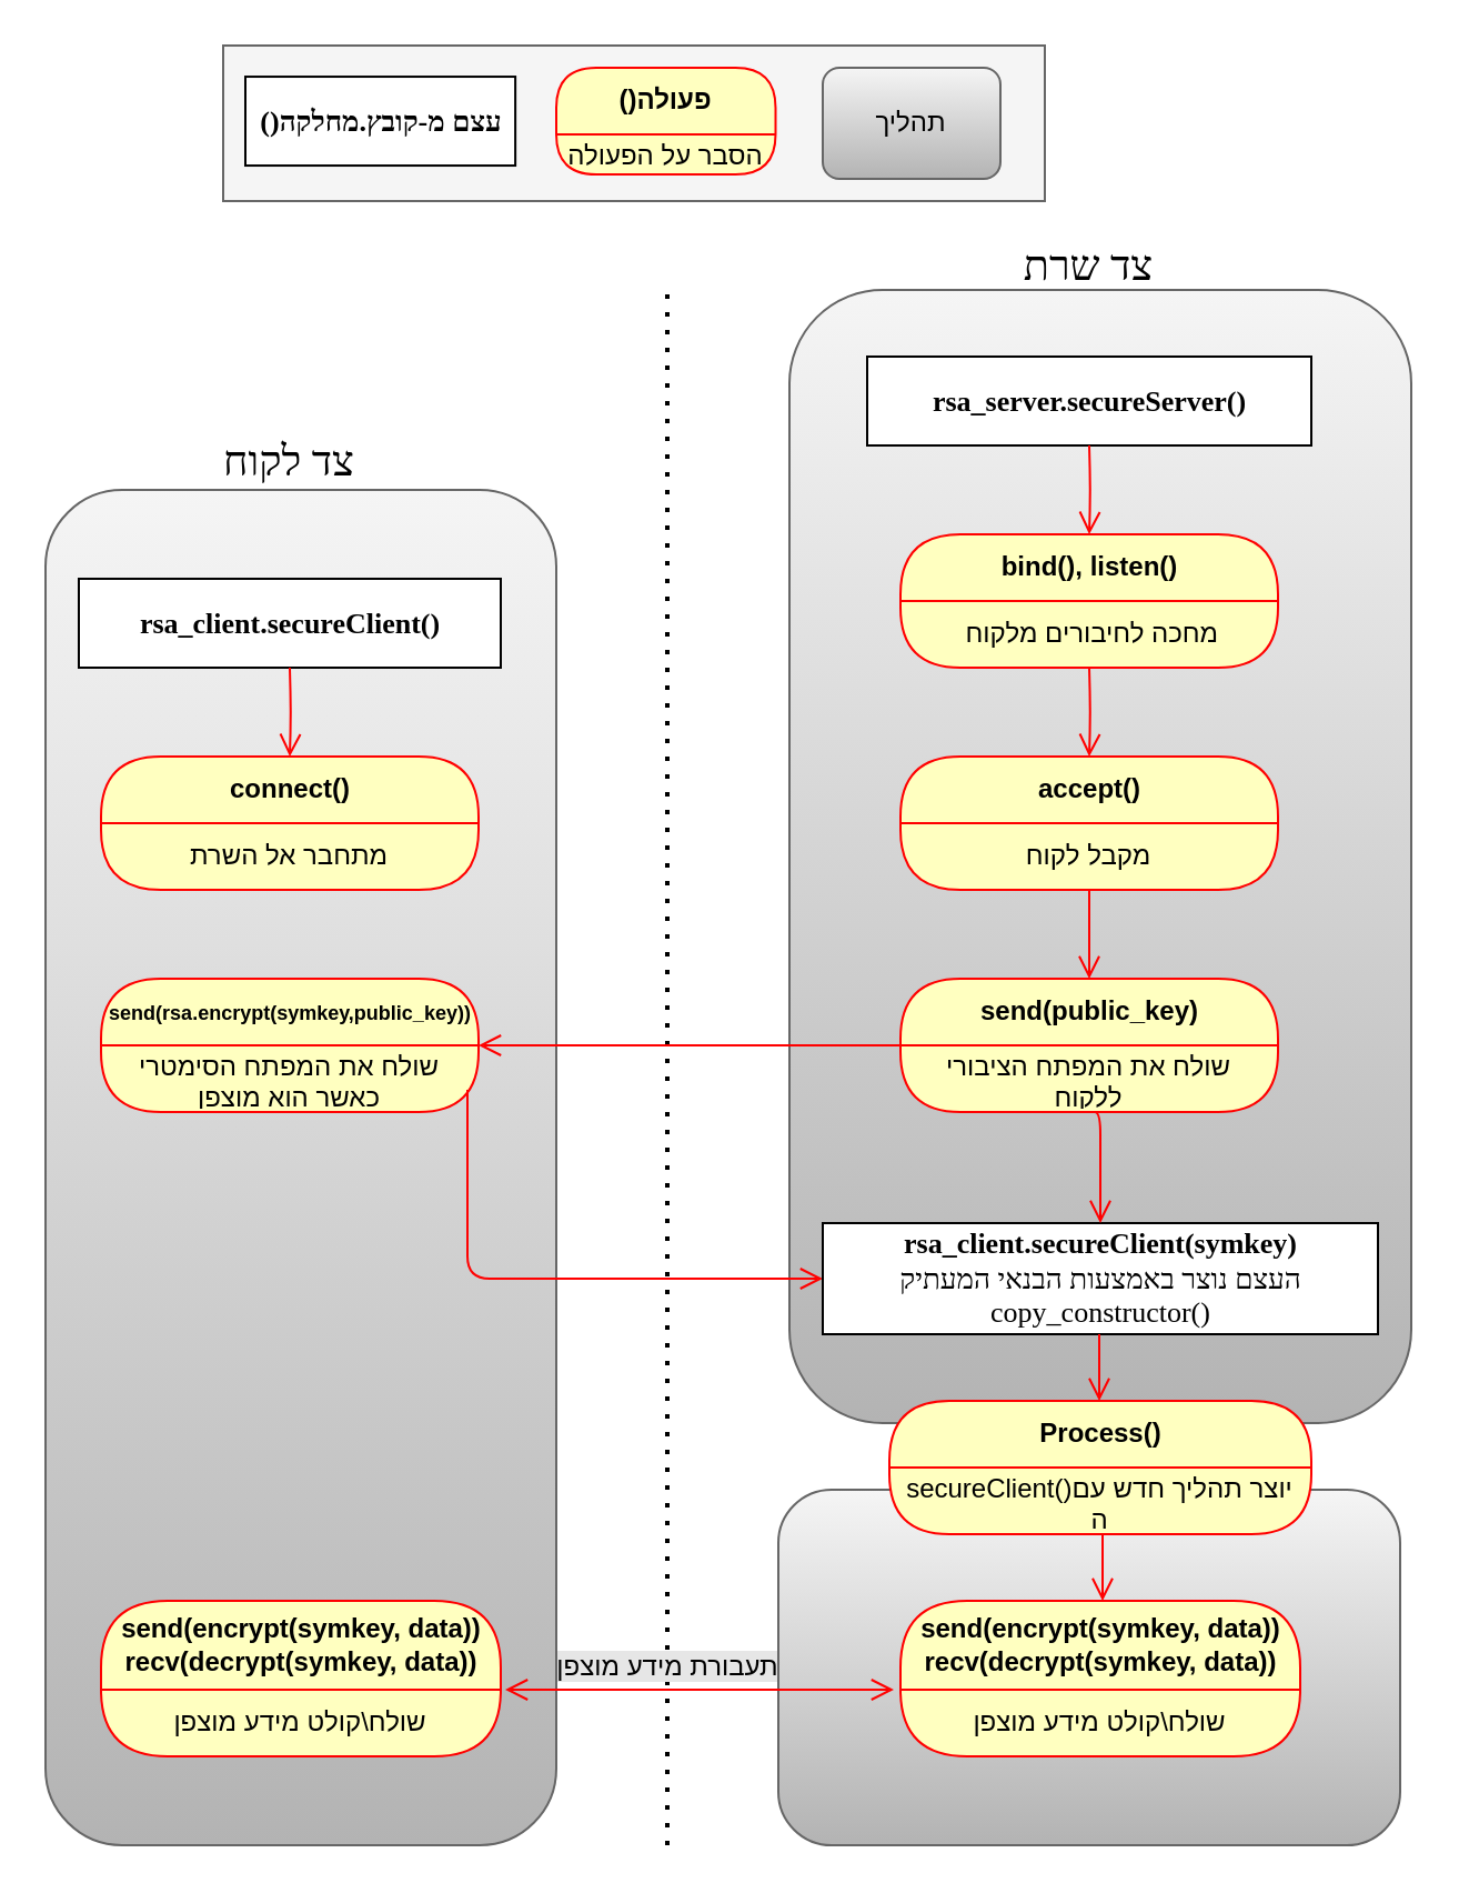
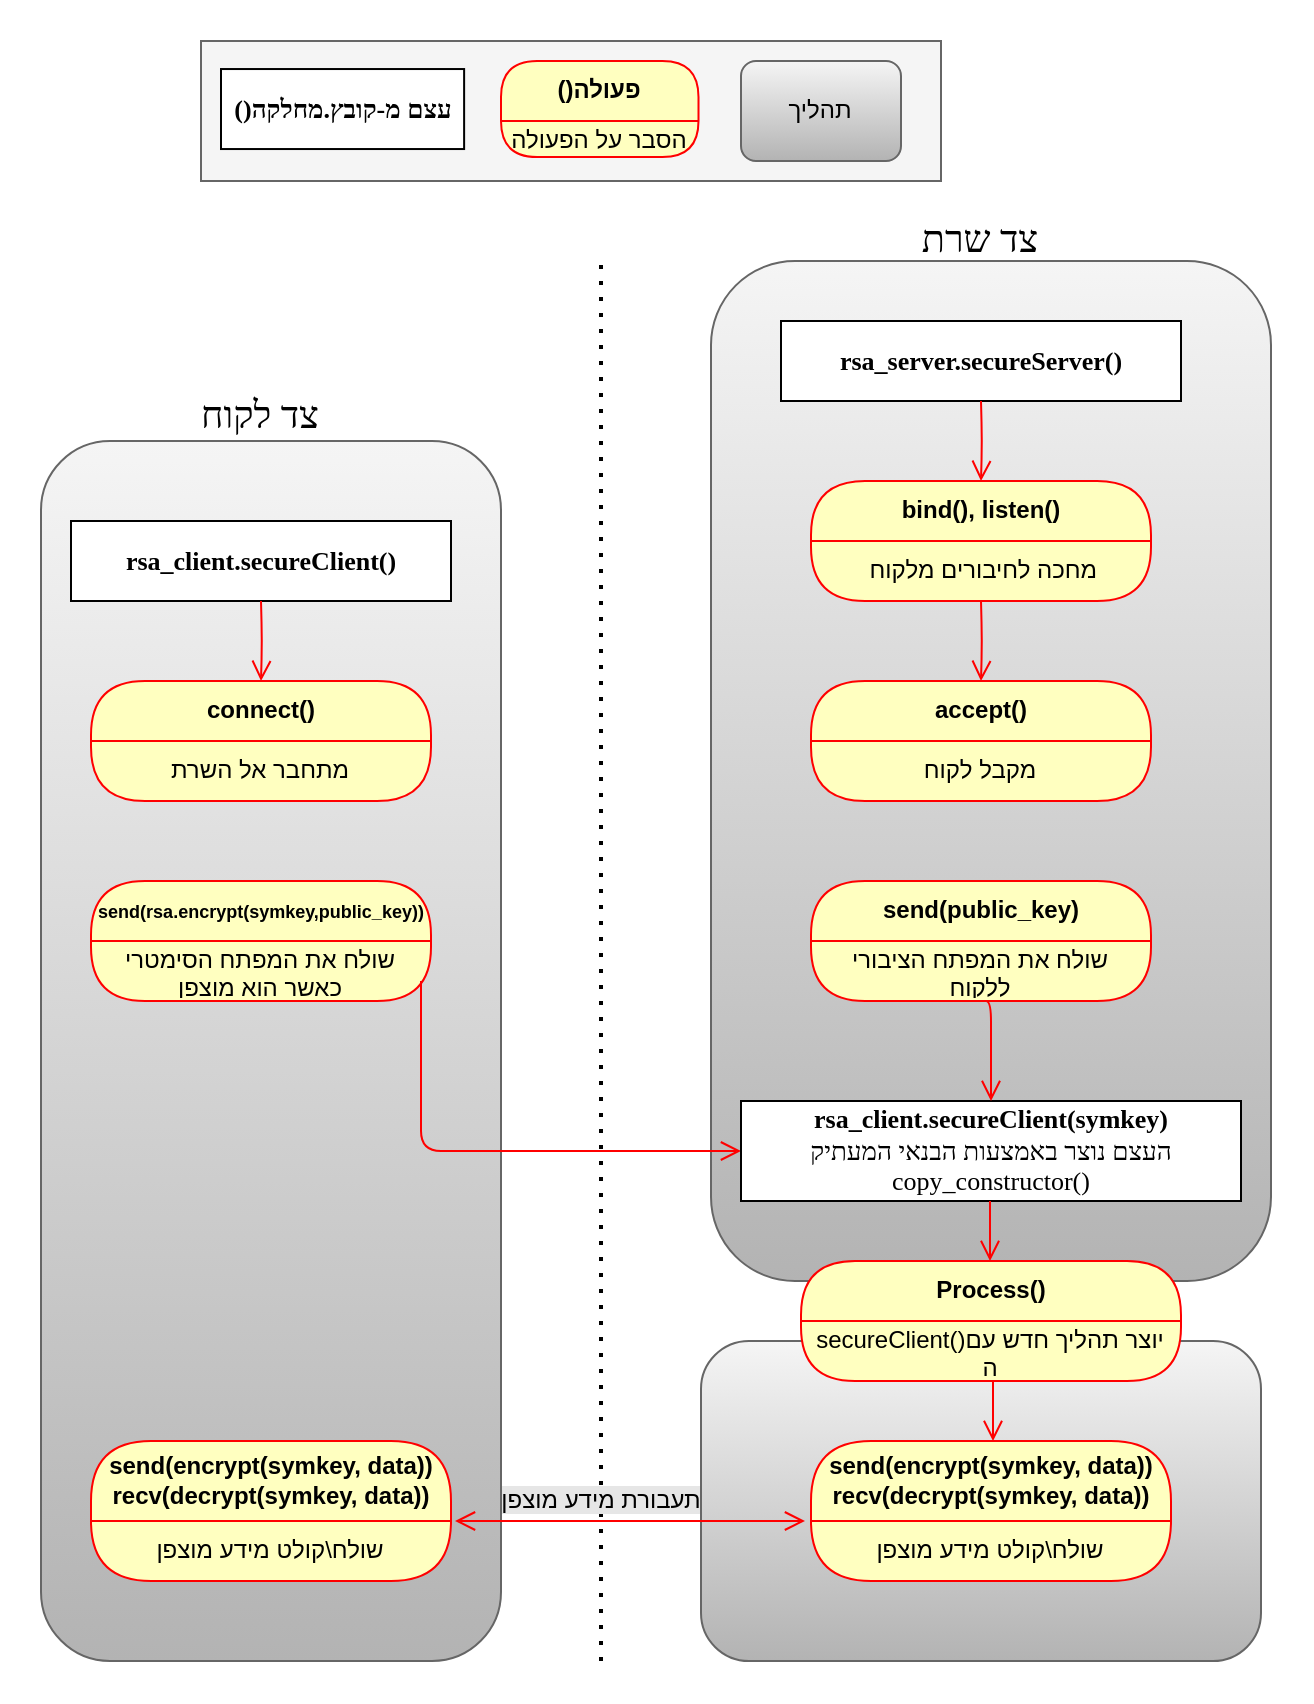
- <mxCell id="30" value="" style="edgeStyle=orthogonalEdgeStyle;html=1;verticalAlign=bottom;endArrow=open;endSize=8;strokeColor=#ff0000;exitX=0.5;exitY=1;exitDx=0;exitDy=0;entryX=0.5;entryY=0;entryDx=0;entryDy=0;" parent="1" source="14" target="27" edge="1"><mxGeometry relative="1" as="geometry"><mxPoint x="500" y="415" as="sourcePoint" /><mxPoint x="500" y="455" as="targetPoint" /></mxGeometry></mxCell>
- <mxCell id="31" value="" style="edgeStyle=orthogonalEdgeStyle;html=1;verticalAlign=bottom;endArrow=open;endSize=8;strokeColor=#ff0000;exitX=0;exitY=0.5;exitDx=0;exitDy=0;entryX=1;entryY=0;entryDx=0;entryDy=0;" parent="1" source="27" target="24" edge="1"><mxGeometry relative="1" as="geometry"><mxPoint x="415" y="446" as="sourcePoint" /><mxPoint x="225" y="446" as="targetPoint" /><Array as="points"><mxPoint x="310" y="470" /><mxPoint x="310" y="470" /></Array></mxGeometry></mxCell>
